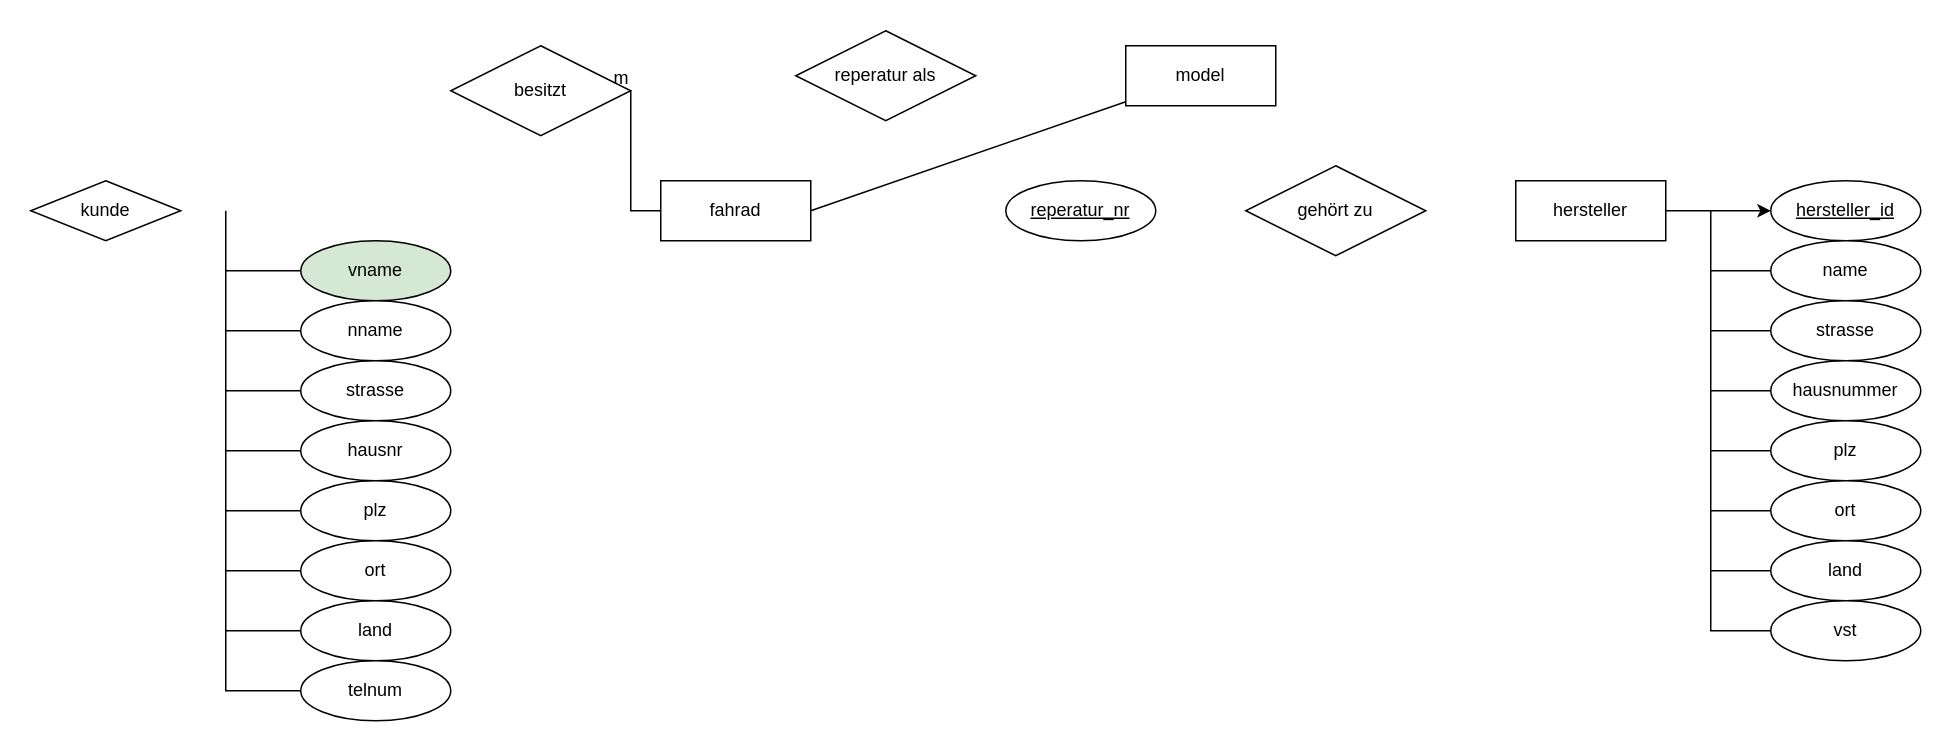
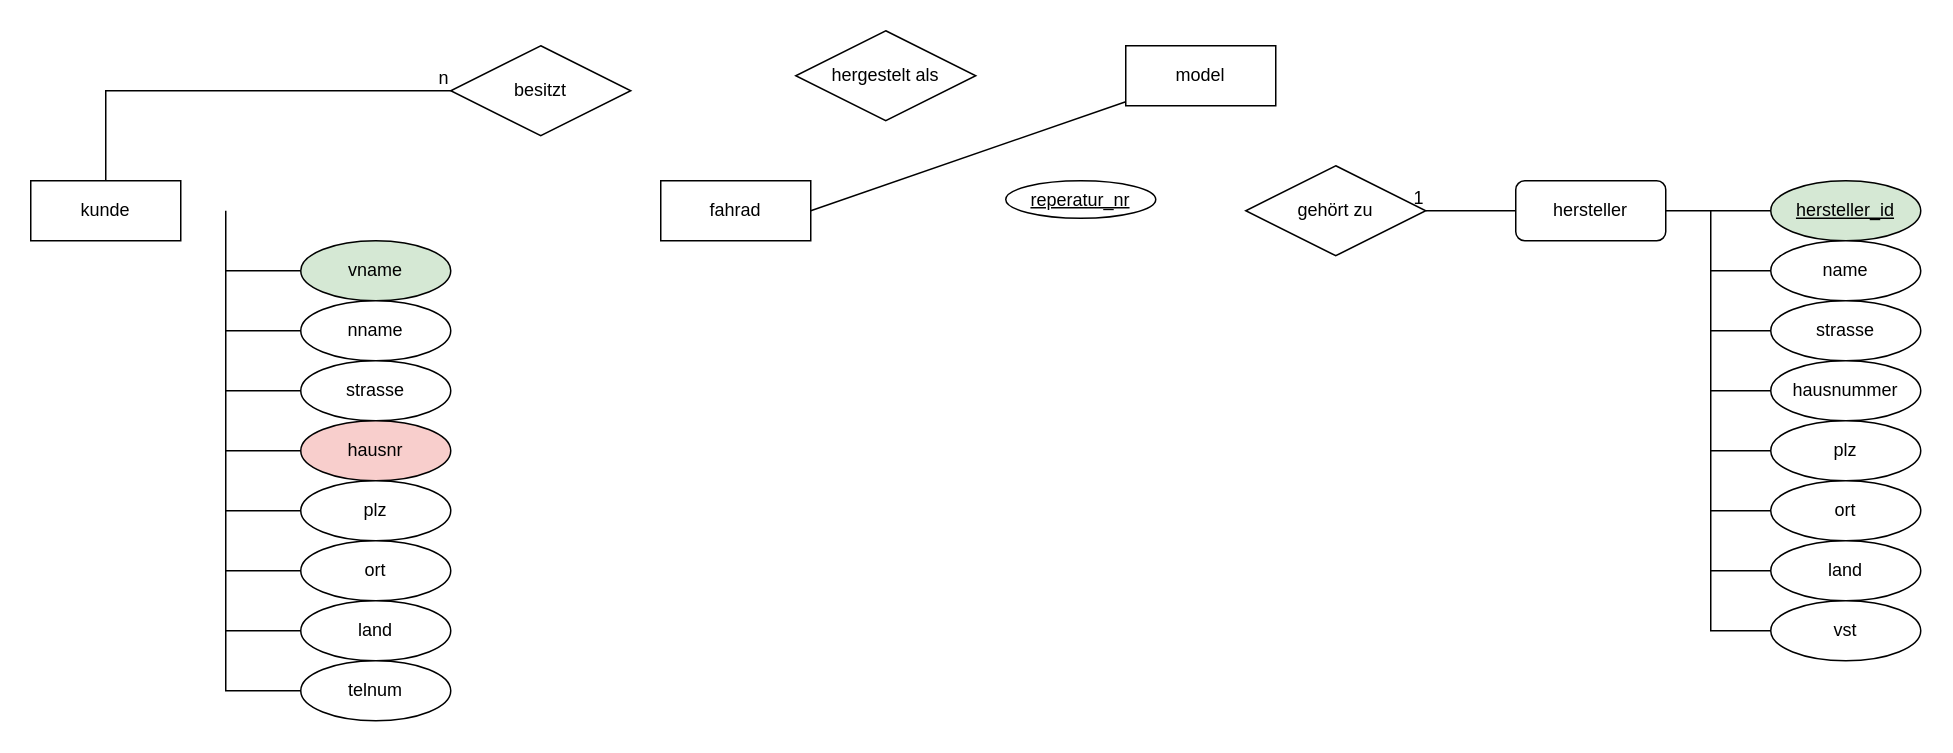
- <mxCell id="28" value="reperatur als" style="shape=rhombus;perimeter=rhombusPerimeter;whiteSpace=wrap;html=1;align=center;" vertex="1" parent="1"><mxGeometry x="530" y="20" width="120" height="60" as="geometry" /></mxCell>
+ <mxCell id="28" value="hergestelt als" style="shape=rhombus;perimeter=rhombusPerimeter;whiteSpace=wrap;html=1;align=center;" vertex="1" parent="1"><mxGeometry x="530" y="20" width="120" height="60" as="geometry" /></mxCell>
+ <mxCell id="25" value="" style="endArrow=none;html=1;rounded=0;exitX=0.5;exitY=0;exitDx=0;exitDy=0;" edge="1" parent="1" source="2" target="22"><mxGeometry relative="1" as="geometry"><mxPoint x="70" y="60" as="sourcePoint" /><mxPoint x="230" y="60" as="targetPoint" /><Array as="points"><mxPoint x="70" y="60" /></Array></mxGeometry></mxCell>
+ <mxCell id="26" value="n" style="resizable=0;html=1;whiteSpace=wrap;align=right;verticalAlign=bottom;" connectable="0" vertex="1" parent="25"><mxGeometry x="1" relative="1" as="geometry" /></mxCell>
- <mxCell id="23" value="" style="endArrow=none;html=1;rounded=0;entryX=1;entryY=0.5;entryDx=0;entryDy=0;exitX=0;exitY=0.5;exitDx=0;exitDy=0;" edge="1" parent="1" source="19" target="22"><mxGeometry relative="1" as="geometry"><mxPoint x="430" y="140" as="sourcePoint" /><mxPoint x="570" y="310" as="targetPoint" /><Array as="points"><mxPoint x="420" y="140" /></Array></mxGeometry></mxCell>
- <mxCell id="24" value="m" style="resizable=0;html=1;whiteSpace=wrap;align=right;verticalAlign=bottom;" connectable="0" vertex="1" parent="23"><mxGeometry x="1" relative="1" as="geometry" /></mxCell>
- <mxCell id="2" value="kunde" style="rhombus;whiteSpace=wrap;html=1;align=center;" vertex="1" parent="1"><mxGeometry x="20" y="120" width="100" height="40" as="geometry" /></mxCell>
+ <mxCell id="2" value="kunde" style="whiteSpace=wrap;html=1;align=center;" vertex="1" parent="1"><mxGeometry x="20" y="120" width="100" height="40" as="geometry" /></mxCell>
- <mxCell id="20" value="reperatur_nr" style="ellipse;whiteSpace=wrap;html=1;align=center;fontStyle=4;" vertex="1" parent="1"><mxGeometry x="670" y="120" width="100" height="40" as="geometry" /></mxCell>
+ <mxCell id="20" value="reperatur_nr" style="ellipse;whiteSpace=wrap;html=1;align=center;fontStyle=4;" vertex="1" parent="1"><mxGeometry x="670" y="120" width="100" height="25" as="geometry" /></mxCell>
+ <mxCell id="31" value="" style="endArrow=none;html=1;rounded=0;entryX=1;entryY=0.5;entryDx=0;entryDy=0;exitX=0;exitY=0.5;exitDx=0;exitDy=0;" edge="1" parent="1" source="29" target="30"><mxGeometry relative="1" as="geometry"><mxPoint x="790" y="360" as="sourcePoint" /><mxPoint x="950" y="360" as="targetPoint" /></mxGeometry></mxCell>
+ <mxCell id="32" value="1" style="resizable=0;html=1;whiteSpace=wrap;align=right;verticalAlign=bottom;" connectable="0" vertex="1" parent="31"><mxGeometry x="1" relative="1" as="geometry" /></mxCell>
- <mxCell id="29" value="hersteller" style="whiteSpace=wrap;html=1;align=center;" vertex="1" parent="1"><mxGeometry x="1010" y="120" width="100" height="40" as="geometry" /></mxCell>
+ <mxCell id="29" value="hersteller" style="whiteSpace=wrap;html=1;align=center;rounded=1;" vertex="1" parent="1"><mxGeometry x="1010" y="120" width="100" height="40" as="geometry" /></mxCell>
- <mxCell id="34" value="" style="endArrow=classic;html=1;rounded=0;exitX=1;exitY=0.5;exitDx=0;exitDy=0;entryX=0;entryY=0.5;entryDx=0;entryDy=0;" edge="1" parent="1" source="29" target="33"><mxGeometry relative="1" as="geometry"><mxPoint x="1170" y="360" as="sourcePoint" /><mxPoint x="1330" y="360" as="targetPoint" /></mxGeometry></mxCell>
+ <mxCell id="34" value="" style="endArrow=none;html=1;rounded=0;exitX=1;exitY=0.5;exitDx=0;exitDy=0;entryX=0;entryY=0.5;entryDx=0;entryDy=0;" edge="1" parent="1" source="29" target="33"><mxGeometry relative="1" as="geometry"><mxPoint x="1170" y="360" as="sourcePoint" /><mxPoint x="1330" y="360" as="targetPoint" /></mxGeometry></mxCell>
- <mxCell id="33" value="hersteller_id" style="ellipse;whiteSpace=wrap;html=1;align=center;fontStyle=4;" vertex="1" parent="1"><mxGeometry x="1180" y="120" width="100" height="40" as="geometry" /></mxCell>
+ <mxCell id="33" value="hersteller_id" style="ellipse;whiteSpace=wrap;html=1;align=center;fontStyle=4;fillColor=#d5e8d4;" vertex="1" parent="1"><mxGeometry x="1180" y="120" width="100" height="40" as="geometry" /></mxCell>
- <mxCell id="7" value="hausnr" style="ellipse;whiteSpace=wrap;html=1;align=center;" vertex="1" parent="1"><mxGeometry x="200" y="280" width="100" height="40" as="geometry" /></mxCell>
+ <mxCell id="7" value="hausnr" style="ellipse;whiteSpace=wrap;html=1;align=center;fillColor=#f8cecc;" vertex="1" parent="1"><mxGeometry x="200" y="280" width="100" height="40" as="geometry" /></mxCell>
